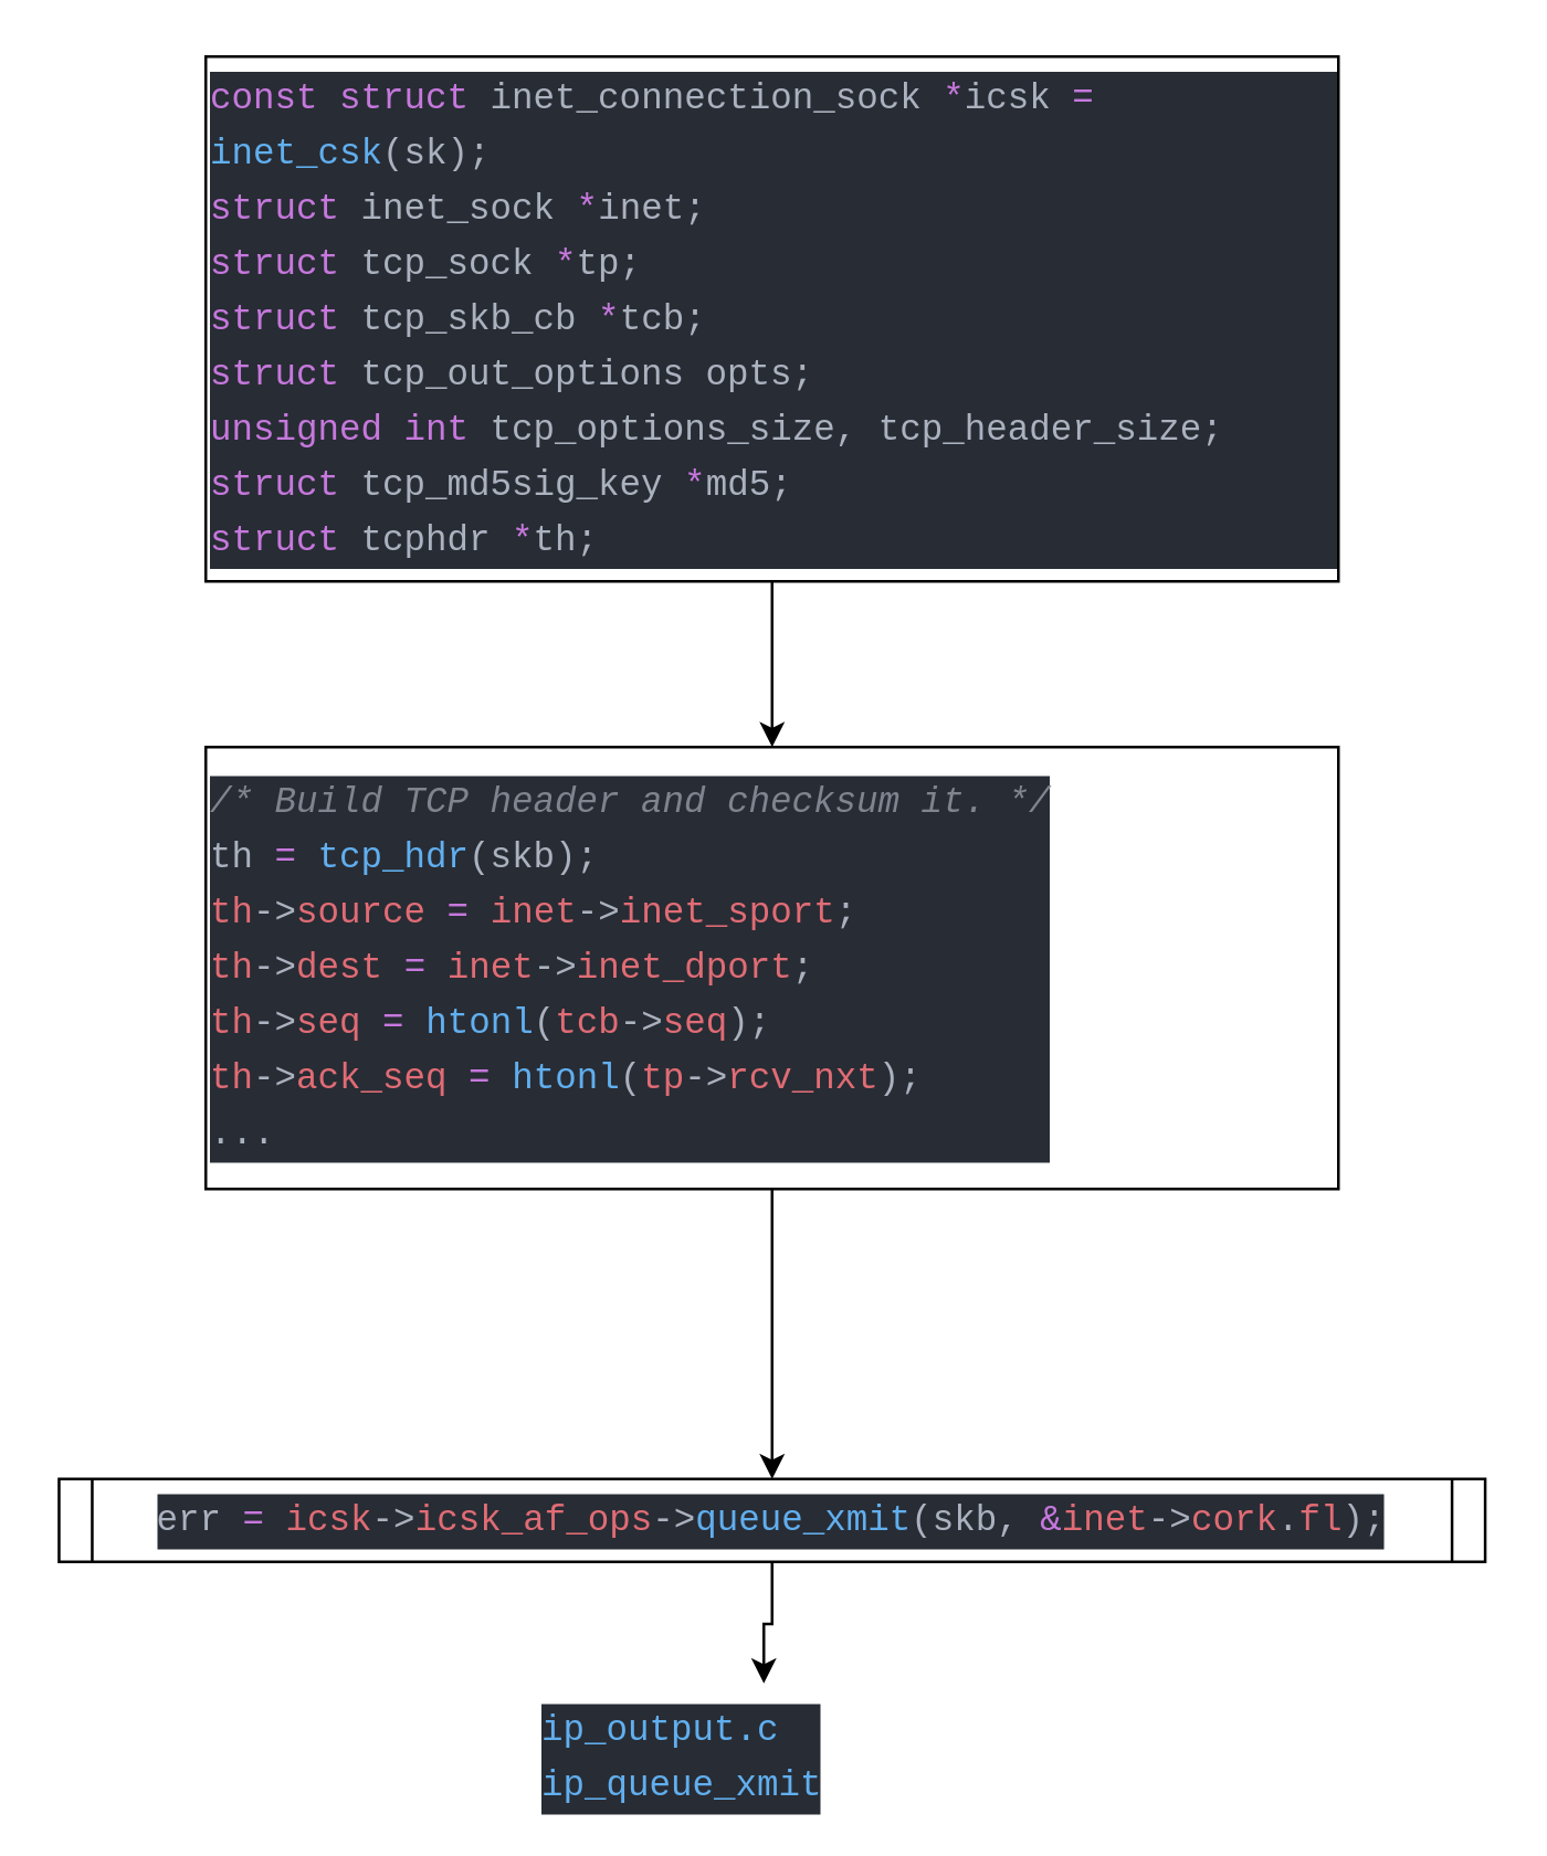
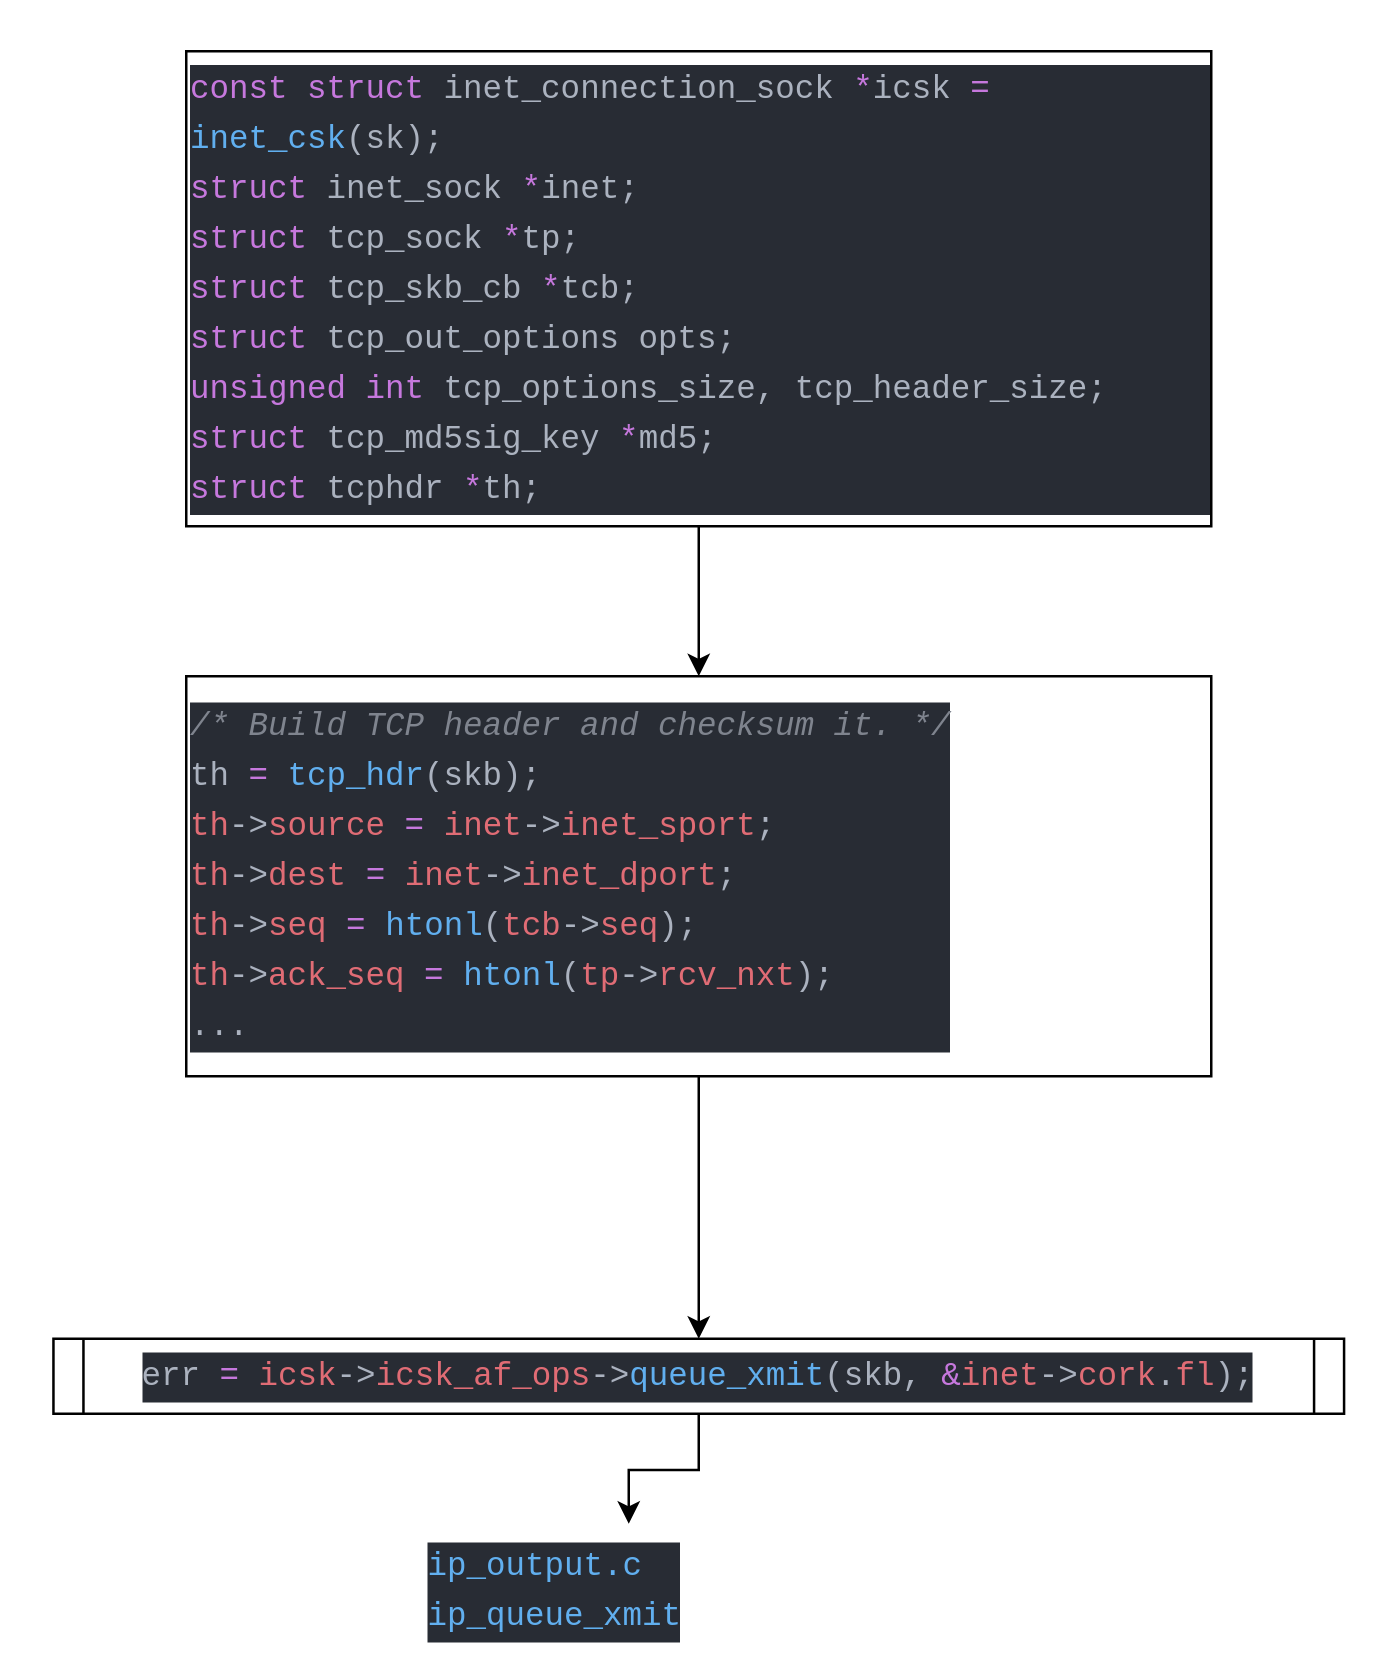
- <mxCell id="8" value="&lt;div style=&quot;color: rgb(171 , 178 , 191) ; background-color: rgb(40 , 44 , 52) ; font-family: &amp;#34;monaco&amp;#34; , &amp;#34;menlo&amp;#34; , &amp;#34;monaco&amp;#34; , &amp;#34;courier new&amp;#34; , monospace ; font-weight: normal ; font-size: 13px ; line-height: 20px&quot;&gt;&lt;div&gt;&lt;span style=&quot;color: #61afef&quot;&gt;ip_output.c&lt;/span&gt;&lt;/div&gt;&lt;div&gt;&lt;span style=&quot;color: #61afef&quot;&gt;ip_queue_xmit&lt;/span&gt;&lt;/div&gt;&lt;/div&gt;" style="text;whiteSpace=wrap;html=1;" vertex="1" parent="1"><mxGeometry x="194" y="610" width="200" height="40" as="geometry" /></mxCell>
+ <mxCell id="8" value="&lt;div style=&quot;color: rgb(171 , 178 , 191) ; background-color: rgb(40 , 44 , 52) ; font-family: &amp;#34;monaco&amp;#34; , &amp;#34;menlo&amp;#34; , &amp;#34;monaco&amp;#34; , &amp;#34;courier new&amp;#34; , monospace ; font-weight: normal ; font-size: 13px ; line-height: 20px&quot;&gt;&lt;div&gt;&lt;span style=&quot;color: #61afef&quot;&gt;ip_output.c&lt;/span&gt;&lt;/div&gt;&lt;div&gt;&lt;span style=&quot;color: #61afef&quot;&gt;ip_queue_xmit&lt;/span&gt;&lt;/div&gt;&lt;/div&gt;" style="text;whiteSpace=wrap;html=1;" vertex="1" parent="1"><mxGeometry x="169" y="610" width="200" height="40" as="geometry" /></mxCell>
